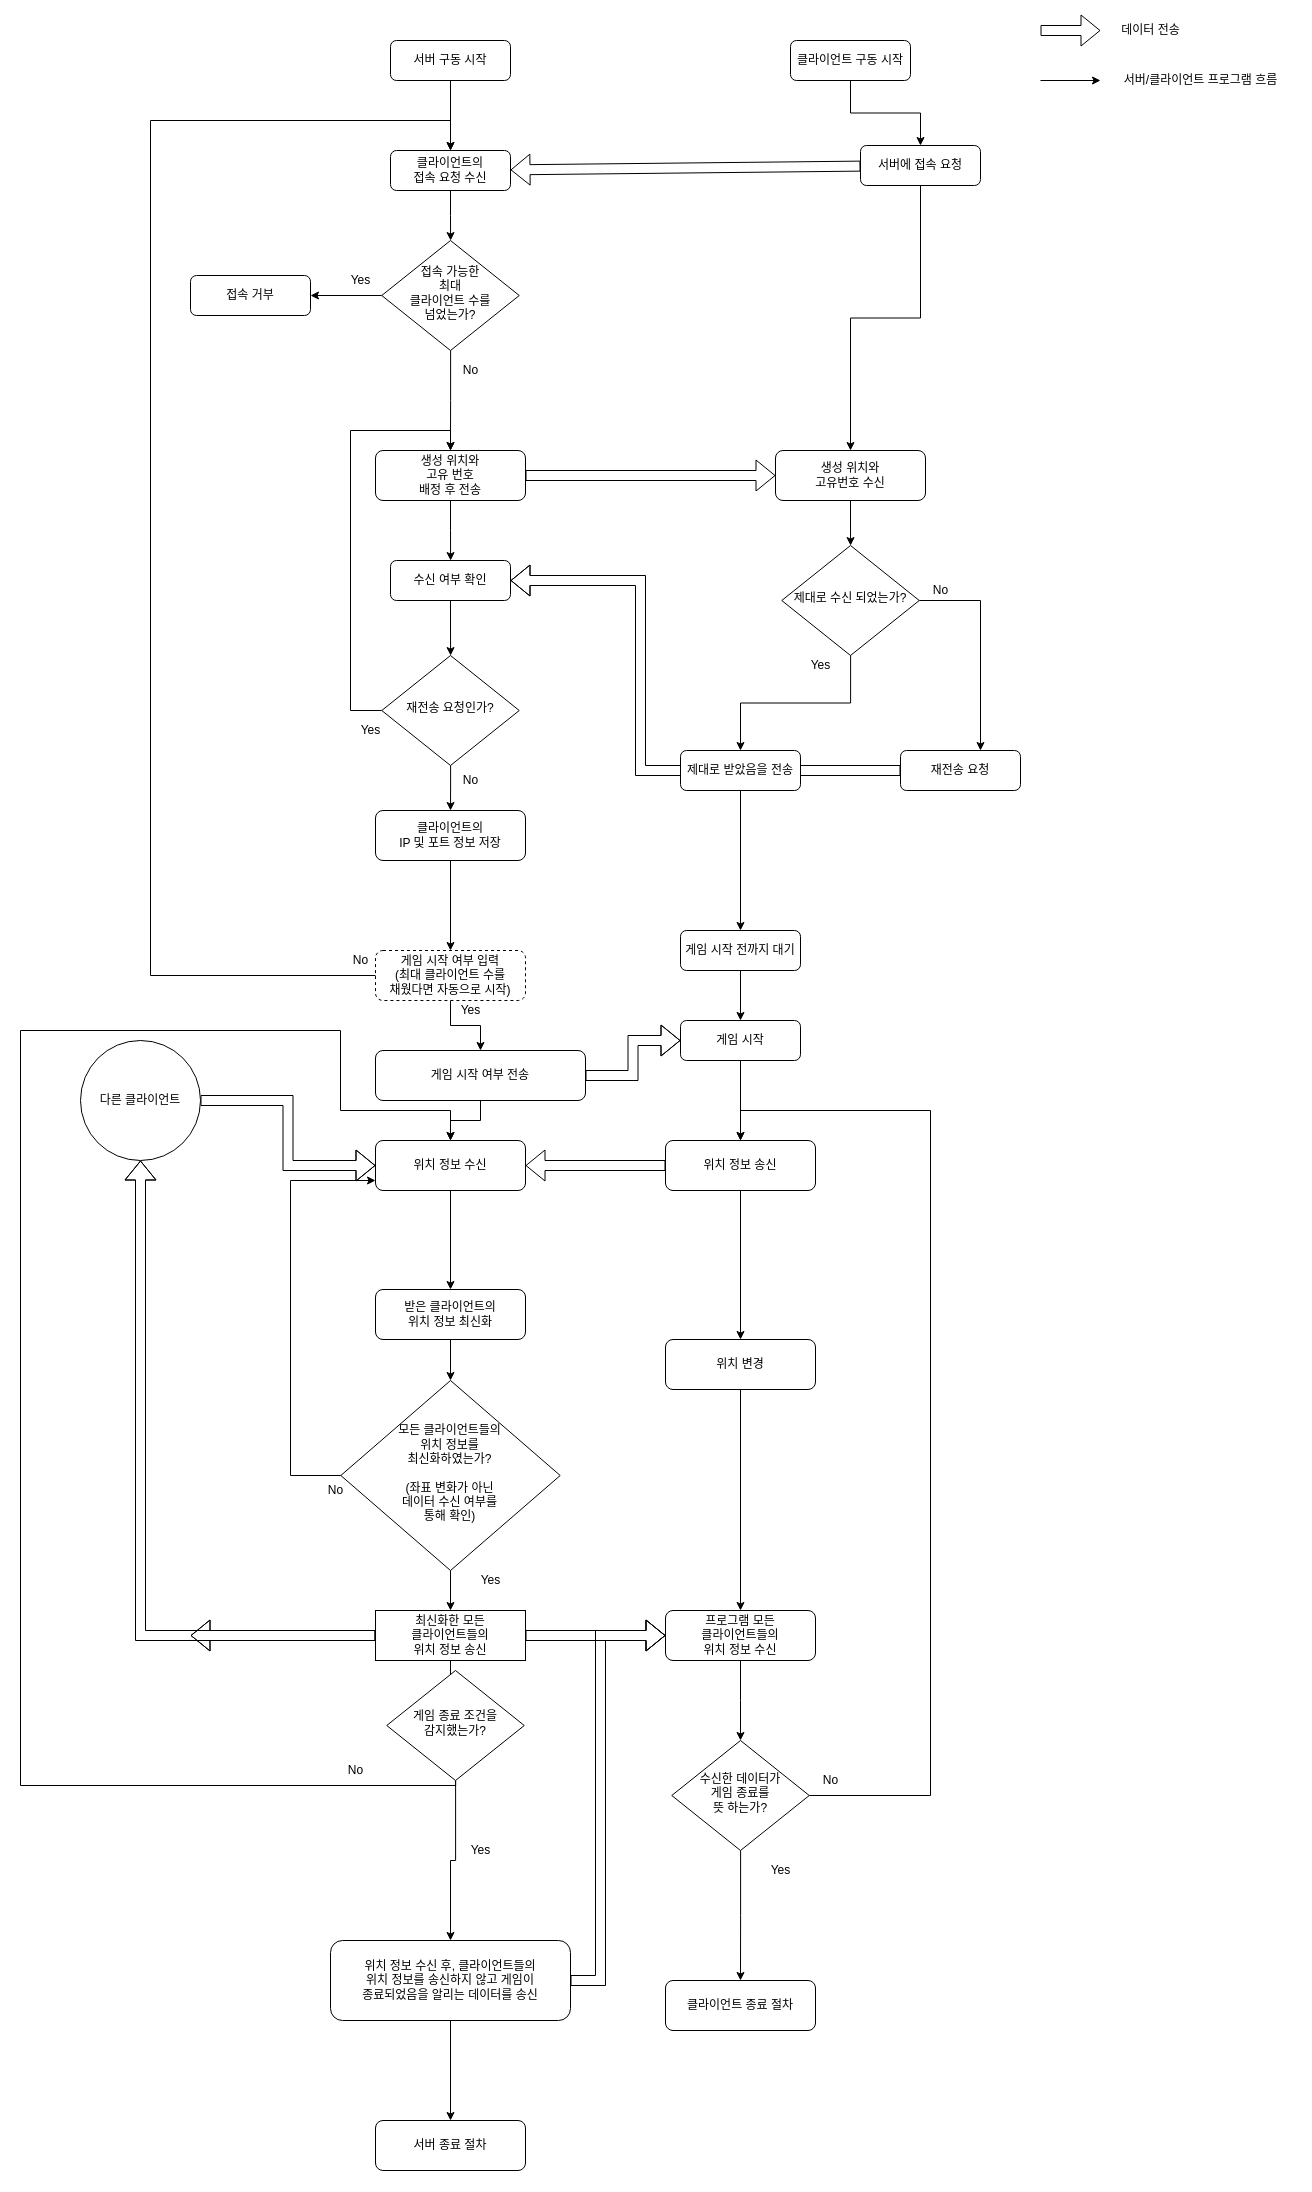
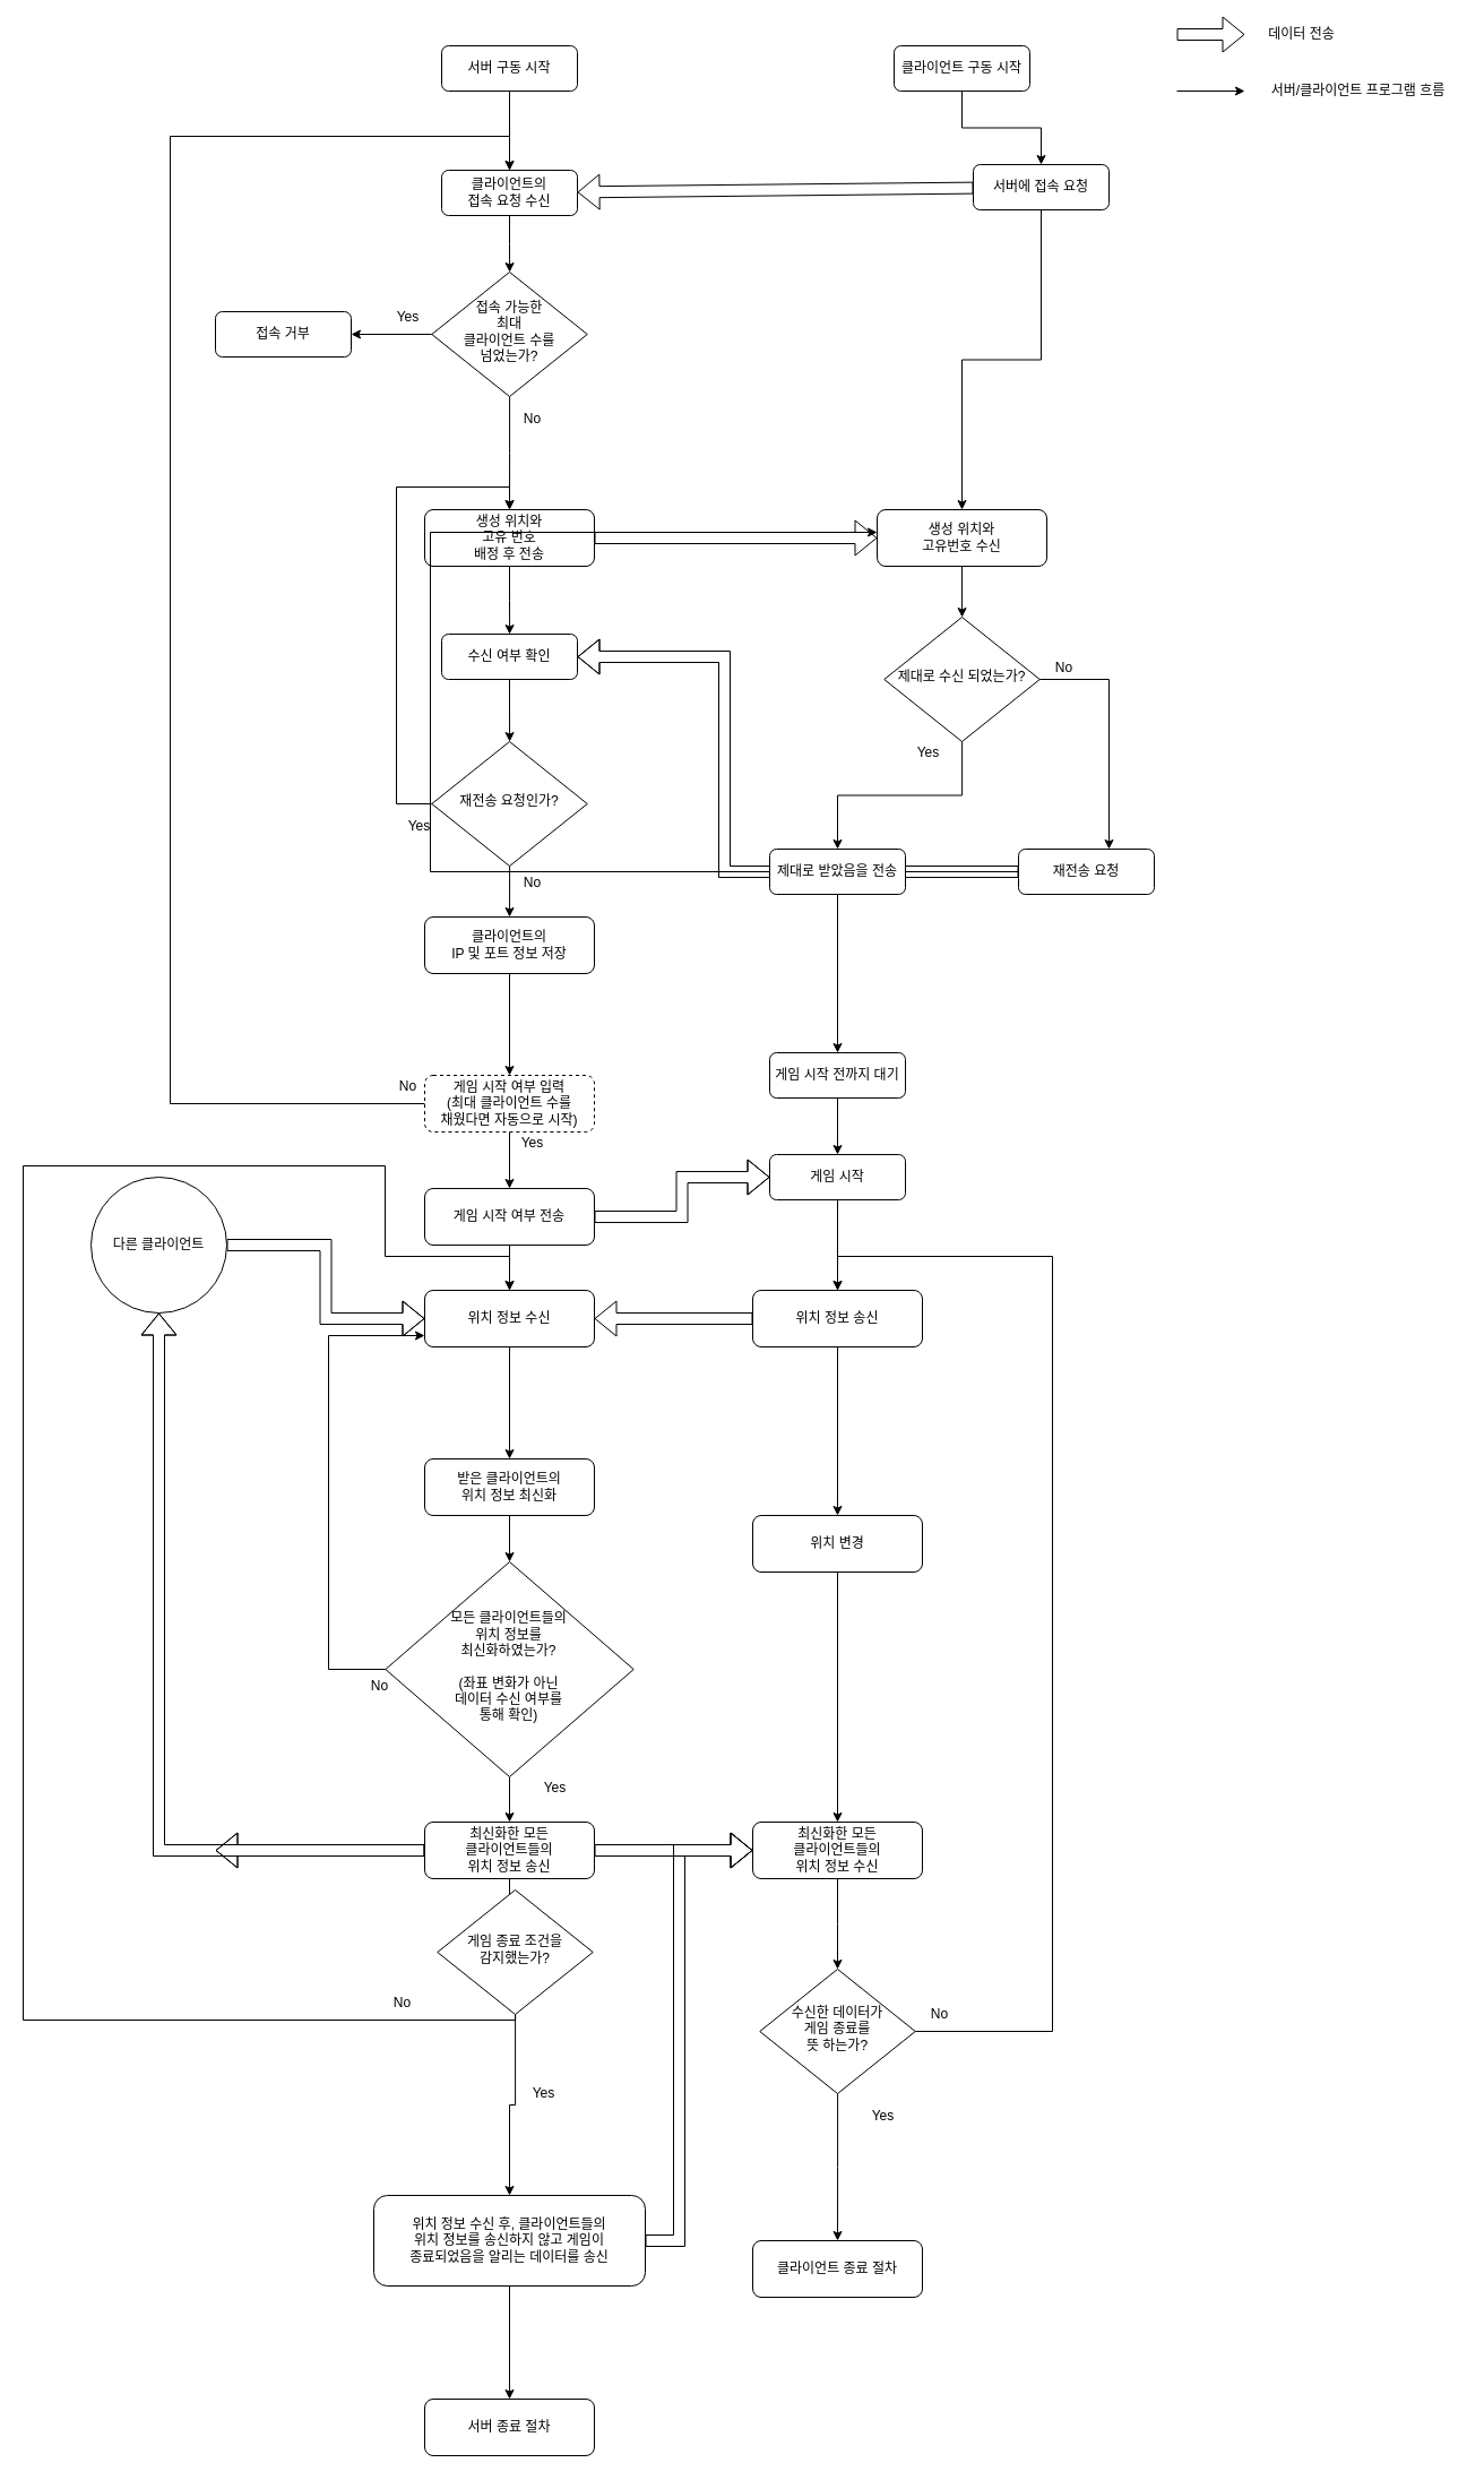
+ <mxCell id="27" style="edgeStyle=orthogonalEdgeStyle;rounded=0;orthogonalLoop=1;jettySize=auto;html=1;" parent="1" source="28" target="21" edge="1"><mxGeometry relative="1" as="geometry"><mxPoint x="1040" y="470" as="targetPoint" /><Array as="points"><mxPoint x="380" y="770" /><mxPoint x="380" y="470" /></Array></mxGeometry></mxCell>
- <mxCell id="79" value="게임 시작 여부 전송" style="rounded=1;whiteSpace=wrap;html=1;fontSize=12;glass=0;strokeWidth=1;shadow=0;" parent="1" vertex="1"><mxGeometry x="375.01" y="1050" width="210" height="50" as="geometry" /></mxCell>
+ <mxCell id="79" value="게임 시작 여부 전송" style="rounded=1;whiteSpace=wrap;html=1;fontSize=12;glass=0;strokeWidth=1;shadow=0;" parent="1" vertex="1"><mxGeometry x="375.01" y="1050" width="150" height="50" as="geometry" /></mxCell>
- <mxCell id="59" value="최신화한 모든&lt;br&gt;클라이언트들의&lt;br&gt;위치 정보 송신" style="whiteSpace=wrap;html=1;fontSize=12;glass=0;strokeWidth=1;shadow=0;rounded=0;" parent="1" vertex="1"><mxGeometry x="375.01" y="1610" width="150" height="50" as="geometry" /></mxCell>
+ <mxCell id="59" value="최신화한 모든&lt;br&gt;클라이언트들의&lt;br&gt;위치 정보 송신" style="rounded=1;whiteSpace=wrap;html=1;fontSize=12;glass=0;strokeWidth=1;shadow=0;" parent="1" vertex="1"><mxGeometry x="375.01" y="1610" width="150" height="50" as="geometry" /></mxCell>
- <mxCell id="61" value="프로그램 모든&lt;br&gt;클라이언트들의&lt;br&gt;위치 정보 수신" style="rounded=1;whiteSpace=wrap;html=1;fontSize=12;glass=0;strokeWidth=1;shadow=0;" parent="1" vertex="1"><mxGeometry x="665" y="1610" width="150" height="50" as="geometry" /></mxCell>
+ <mxCell id="61" value="최신화한 모든&lt;br&gt;클라이언트들의&lt;br&gt;위치 정보 수신" style="rounded=1;whiteSpace=wrap;html=1;fontSize=12;glass=0;strokeWidth=1;shadow=0;" parent="1" vertex="1"><mxGeometry x="665" y="1610" width="150" height="50" as="geometry" /></mxCell>
